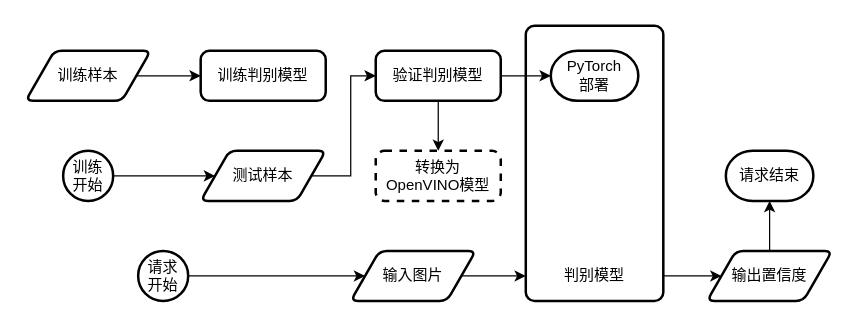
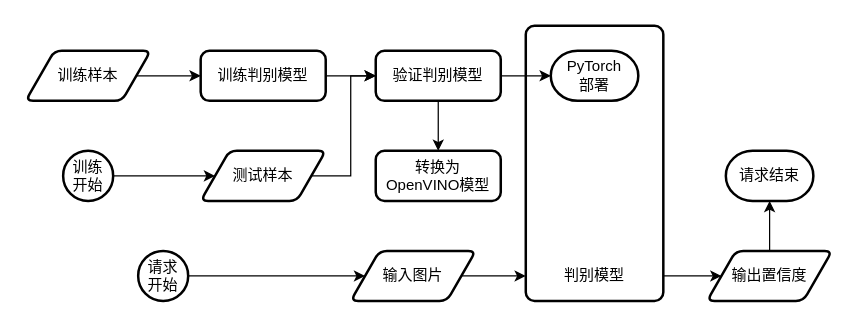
+ <mxCell id="5" value="" style="edgeStyle=orthogonalEdgeStyle;rounded=0;orthogonalLoop=1;jettySize=auto;html=1;" edge="1" parent="1" source="6" target="11"><mxGeometry relative="1" as="geometry" /></mxCell>
- <mxCell id="13" value="转换为&lt;div&gt;OpenVINO模型&lt;/div&gt;" style="rounded=1;whiteSpace=wrap;html=1;absoluteArcSize=1;arcSize=14;strokeWidth=2;dashed=1;" vertex="1" parent="1"><mxGeometry x="300" y="120" width="100" height="40" as="geometry" /></mxCell>
+ <mxCell id="13" value="转换为&lt;div&gt;OpenVINO模型&lt;/div&gt;" style="rounded=1;whiteSpace=wrap;html=1;absoluteArcSize=1;arcSize=14;strokeWidth=2;" vertex="1" parent="1"><mxGeometry x="300" y="120" width="100" height="40" as="geometry" /></mxCell>
